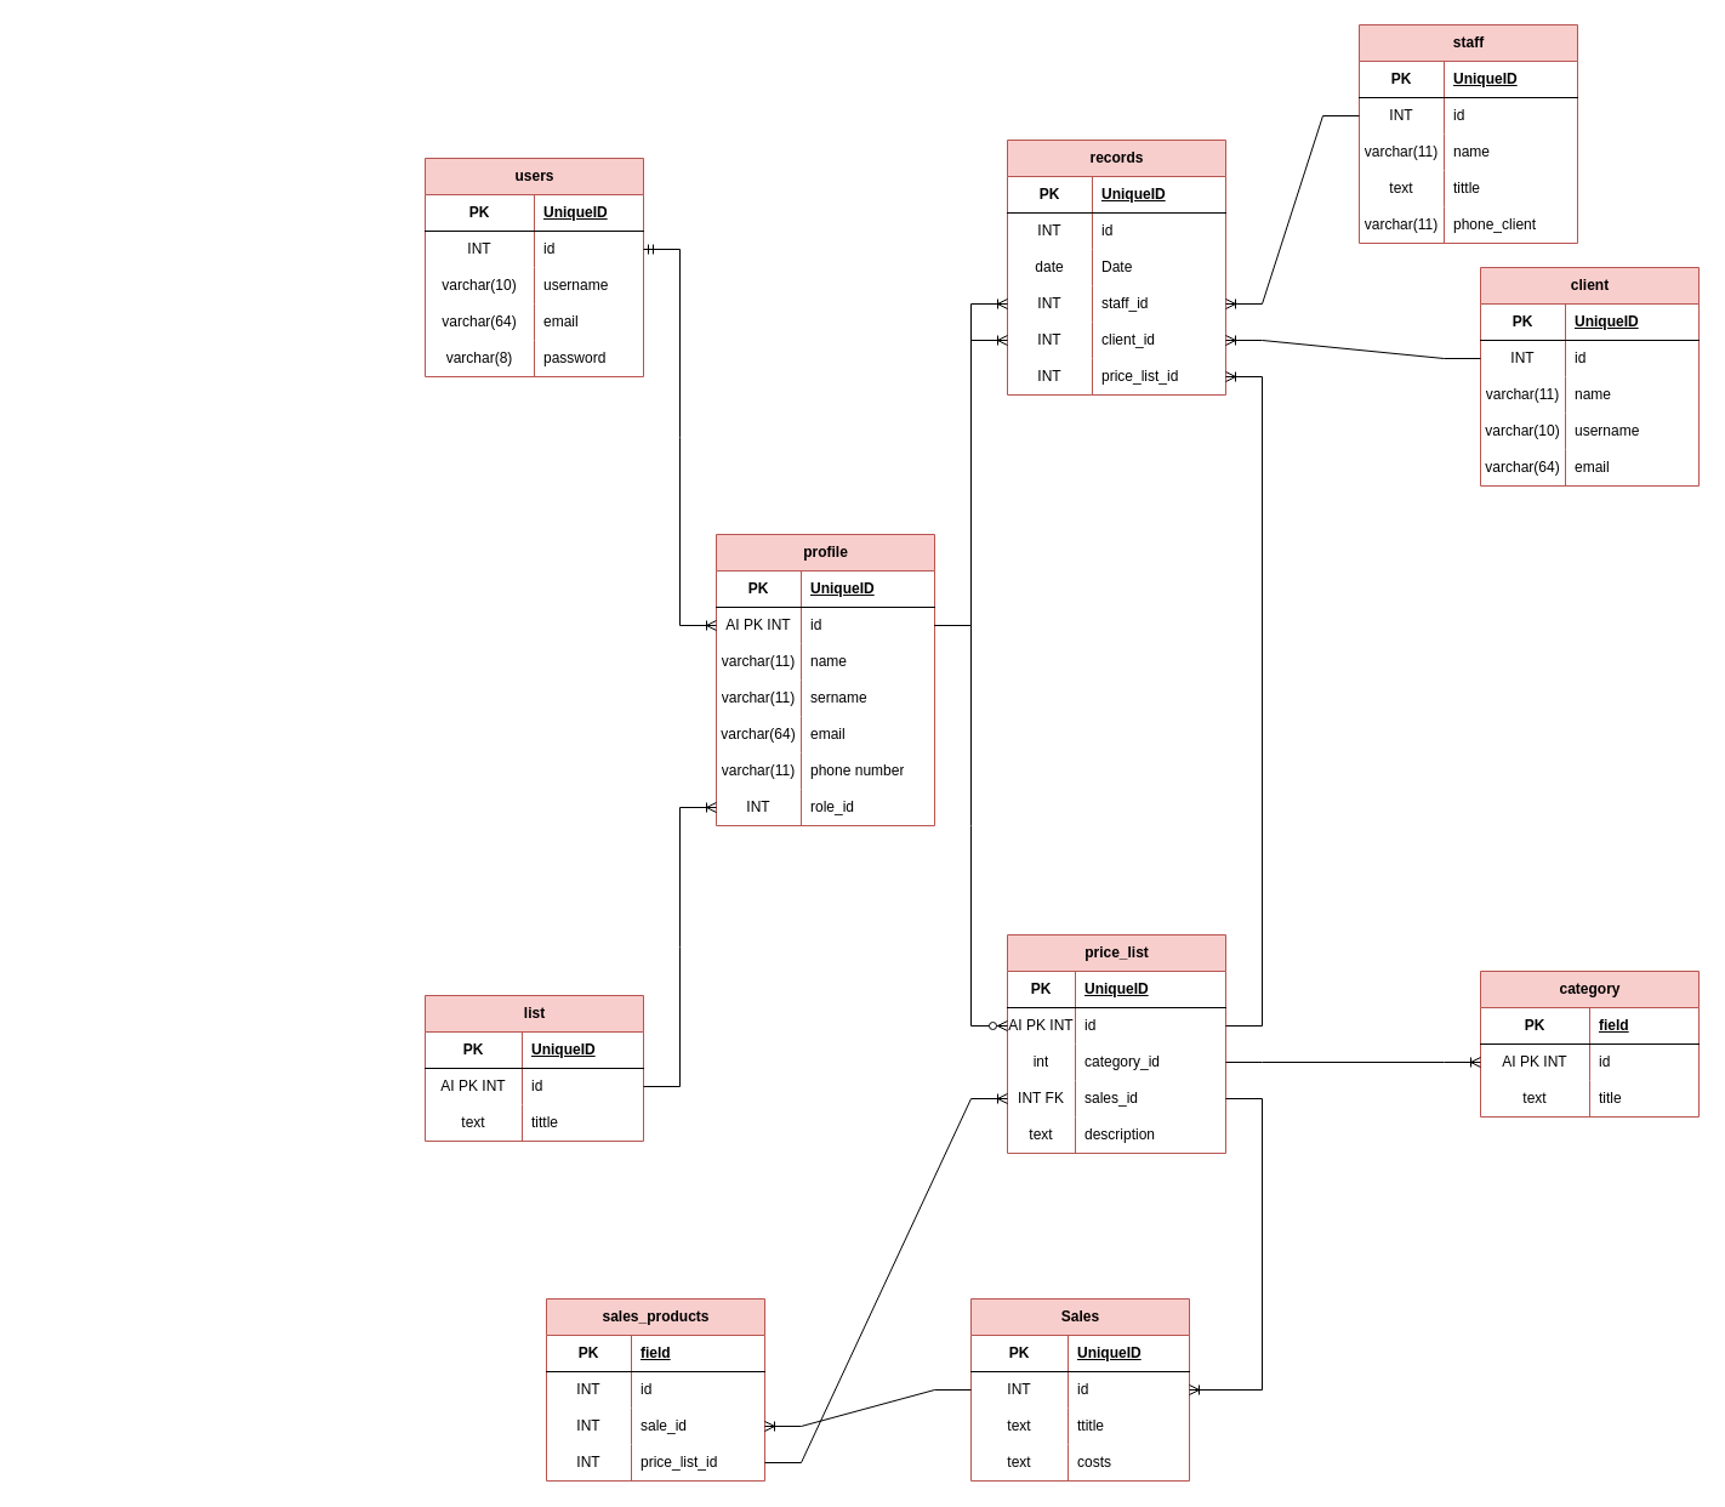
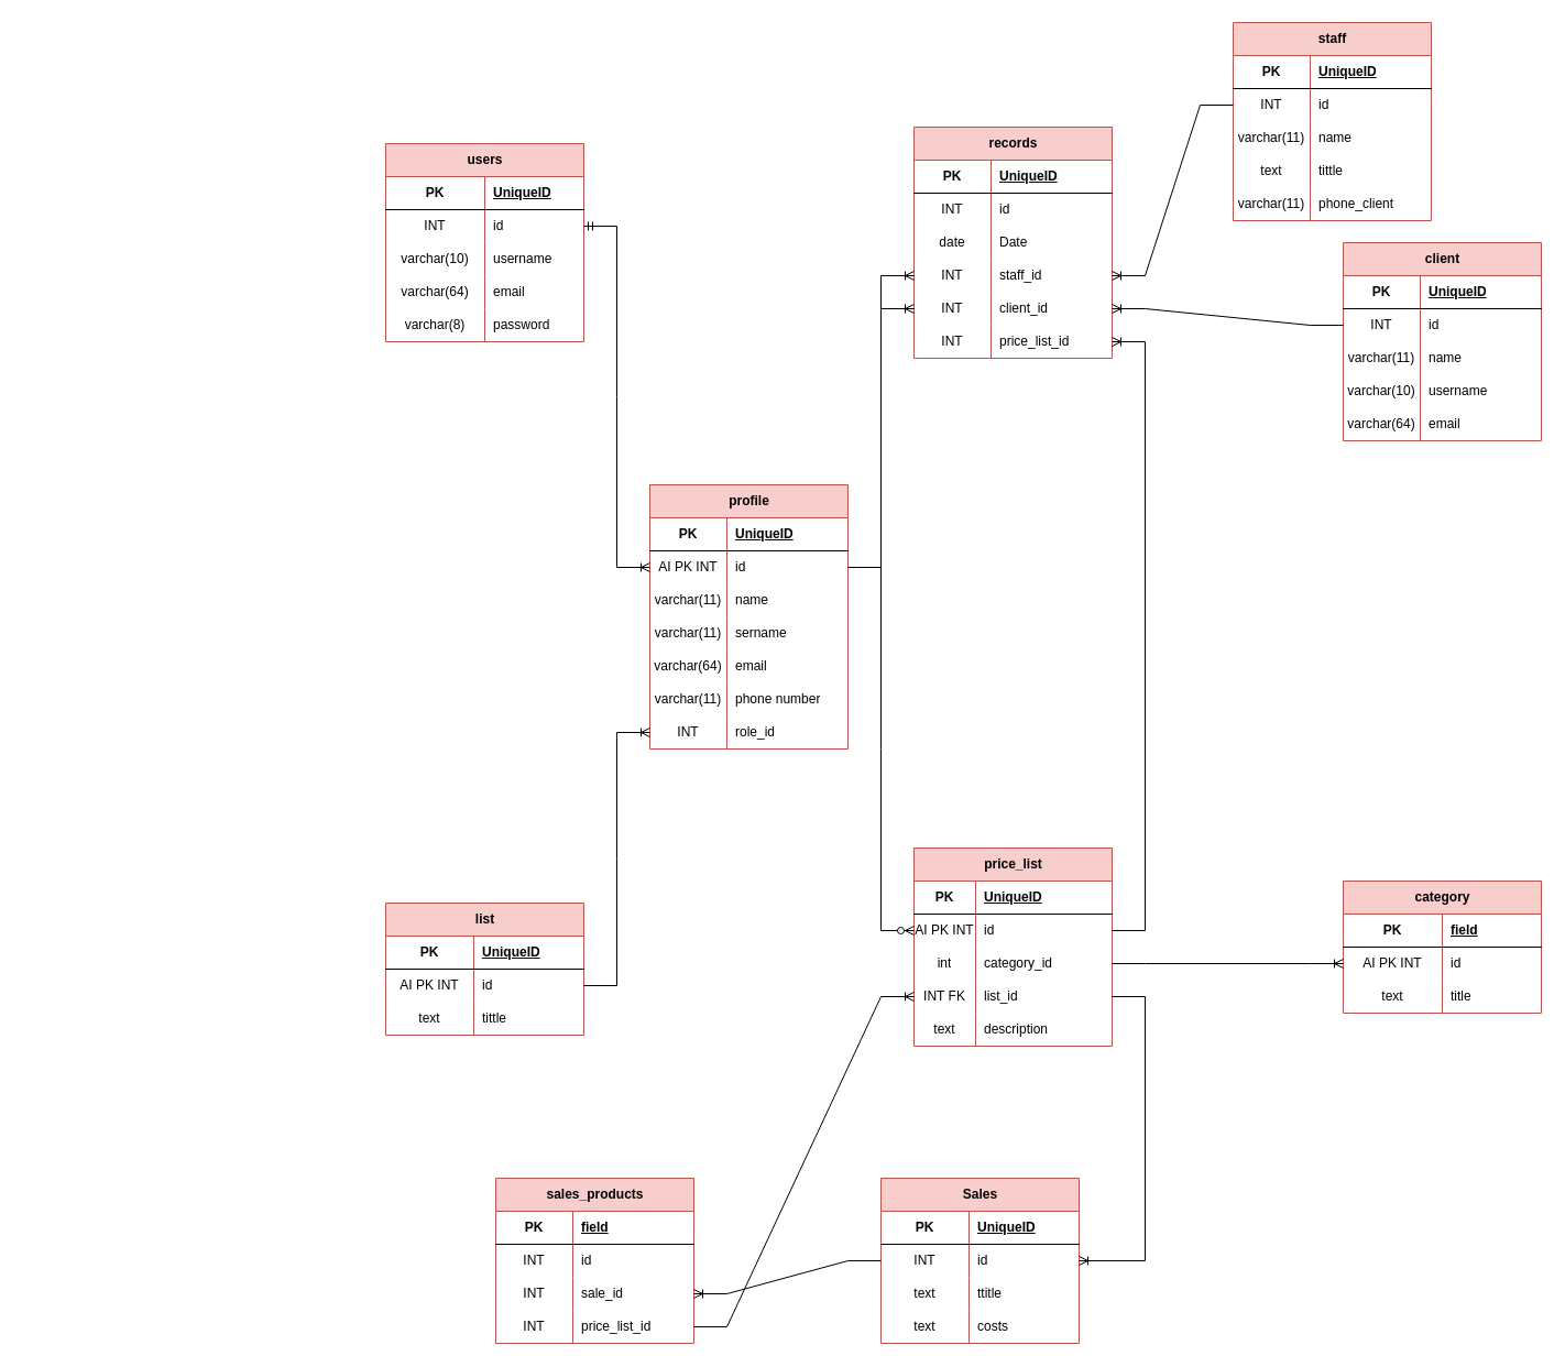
- <mxCell id="64" value="sales_id" style="shape=partialRectangle;connectable=0;fillColor=none;top=0;left=0;bottom=0;right=0;align=left;spacingLeft=6;overflow=hidden;whiteSpace=wrap;html=1;" parent="62" vertex="1"><mxGeometry x="56" width="124" height="30" as="geometry"><mxRectangle width="124" height="30" as="alternateBounds" /></mxGeometry></mxCell>
+ <mxCell id="64" value="list_id" style="shape=partialRectangle;connectable=0;fillColor=none;top=0;left=0;bottom=0;right=0;align=left;spacingLeft=6;overflow=hidden;whiteSpace=wrap;html=1;" parent="62" vertex="1"><mxGeometry x="56" width="124" height="30" as="geometry"><mxRectangle width="124" height="30" as="alternateBounds" /></mxGeometry></mxCell>
